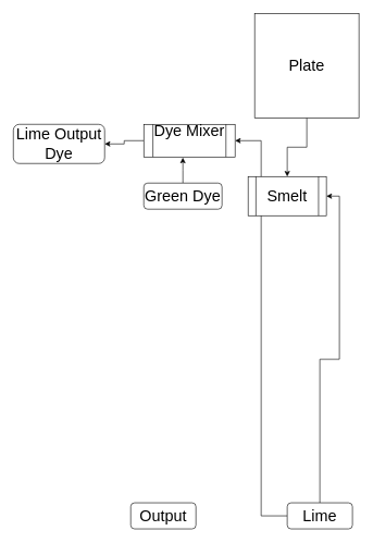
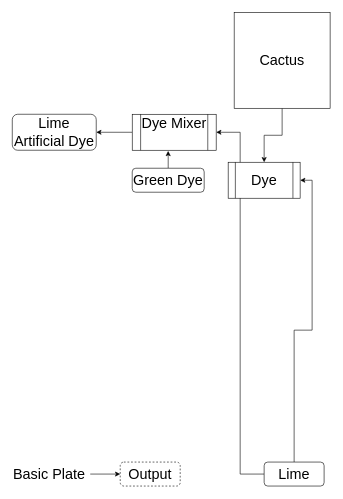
- <mxCell id="15" value="&lt;font style=&quot;font-size: 24px;&quot;&gt;Plate&lt;/font&gt;" style="whiteSpace=wrap;html=1;aspect=fixed;" vertex="1" parent="1"><mxGeometry x="390" width="160" height="160" as="geometry" y="20" /></mxCell>
+ <mxCell id="15" value="&lt;font style=&quot;font-size: 24px;&quot;&gt;Cactus&lt;/font&gt;" style="whiteSpace=wrap;html=1;aspect=fixed;" vertex="1" parent="1"><mxGeometry x="390" width="160" height="160" as="geometry" y="20" /></mxCell>
- <mxCell id="12" value="&lt;span style=&quot;font-size: 24px;&quot;&gt;Dye Mixer&lt;br&gt;&lt;br&gt;&lt;/span&gt;" style="shape=process;whiteSpace=wrap;html=1;backgroundOutline=1;" vertex="1" parent="1"><mxGeometry x="220" y="190" width="140" height="50" as="geometry" /></mxCell>
+ <mxCell id="12" value="&lt;span style=&quot;font-size: 24px;&quot;&gt;Dye Mixer&lt;br&gt;&lt;br&gt;&lt;/span&gt;" style="shape=process;whiteSpace=wrap;html=1;backgroundOutline=1;" vertex="1" parent="1"><mxGeometry x="220" y="190" width="140" height="60" as="geometry" /></mxCell>
- <mxCell id="13" value="&lt;font style=&quot;font-size: 24px;&quot;&gt;Lime Output Dye&lt;/font&gt;" style="rounded=1;whiteSpace=wrap;html=1;" vertex="1" parent="1"><mxGeometry x="20" y="190" width="140" height="60" as="geometry" /></mxCell>
+ <mxCell id="13" value="&lt;font style=&quot;font-size: 24px;&quot;&gt;Lime Artificial Dye&lt;/font&gt;" style="rounded=1;whiteSpace=wrap;html=1;" vertex="1" parent="1"><mxGeometry x="20" y="190" width="140" height="60" as="geometry" /></mxCell>
- <mxCell id="8" value="&lt;font style=&quot;font-size: 24px;&quot;&gt;Smelt&lt;/font&gt;" style="shape=process;whiteSpace=wrap;html=1;backgroundOutline=1;" vertex="1" parent="1"><mxGeometry x="380" y="270" width="120" height="60" as="geometry" /></mxCell>
+ <mxCell id="8" value="&lt;font style=&quot;font-size: 24px;&quot;&gt;Dye&lt;/font&gt;" style="shape=process;whiteSpace=wrap;html=1;backgroundOutline=1;" vertex="1" parent="1"><mxGeometry x="380" y="270" width="120" height="60" as="geometry" /></mxCell>
+ <mxCell id="7" value="&lt;font style=&quot;font-size: 24px;&quot;&gt;Basic Plate&amp;nbsp;&lt;/font&gt;" style="text;html=1;strokeColor=none;fillColor=none;align=center;verticalAlign=middle;whiteSpace=wrap;rounded=0;" vertex="1" parent="1"><mxGeometry x="20" y="772.5" width="130" height="35" as="geometry" /></mxCell>
+ <mxCell id="6" style="edgeStyle=orthogonalEdgeStyle;rounded=0;orthogonalLoop=1;jettySize=auto;html=1;entryX=0;entryY=0.5;entryDx=0;entryDy=0;" edge="1" parent="1" source="7" target="5"><mxGeometry relative="1" as="geometry" /></mxCell>
- <mxCell id="5" value="&lt;span style=&quot;font-size: 24px;&quot;&gt;Output&lt;/span&gt;" style="rounded=1;whiteSpace=wrap;html=1;strokeWidth=1;" vertex="1" parent="1"><mxGeometry x="200" y="770" width="100" height="40" as="geometry" /></mxCell>
+ <mxCell id="5" value="&lt;span style=&quot;font-size: 24px;&quot;&gt;Output&lt;/span&gt;" style="rounded=1;whiteSpace=wrap;html=1;strokeWidth=1;dashed=1;" vertex="1" parent="1"><mxGeometry x="200" y="770" width="100" height="40" as="geometry" /></mxCell>
